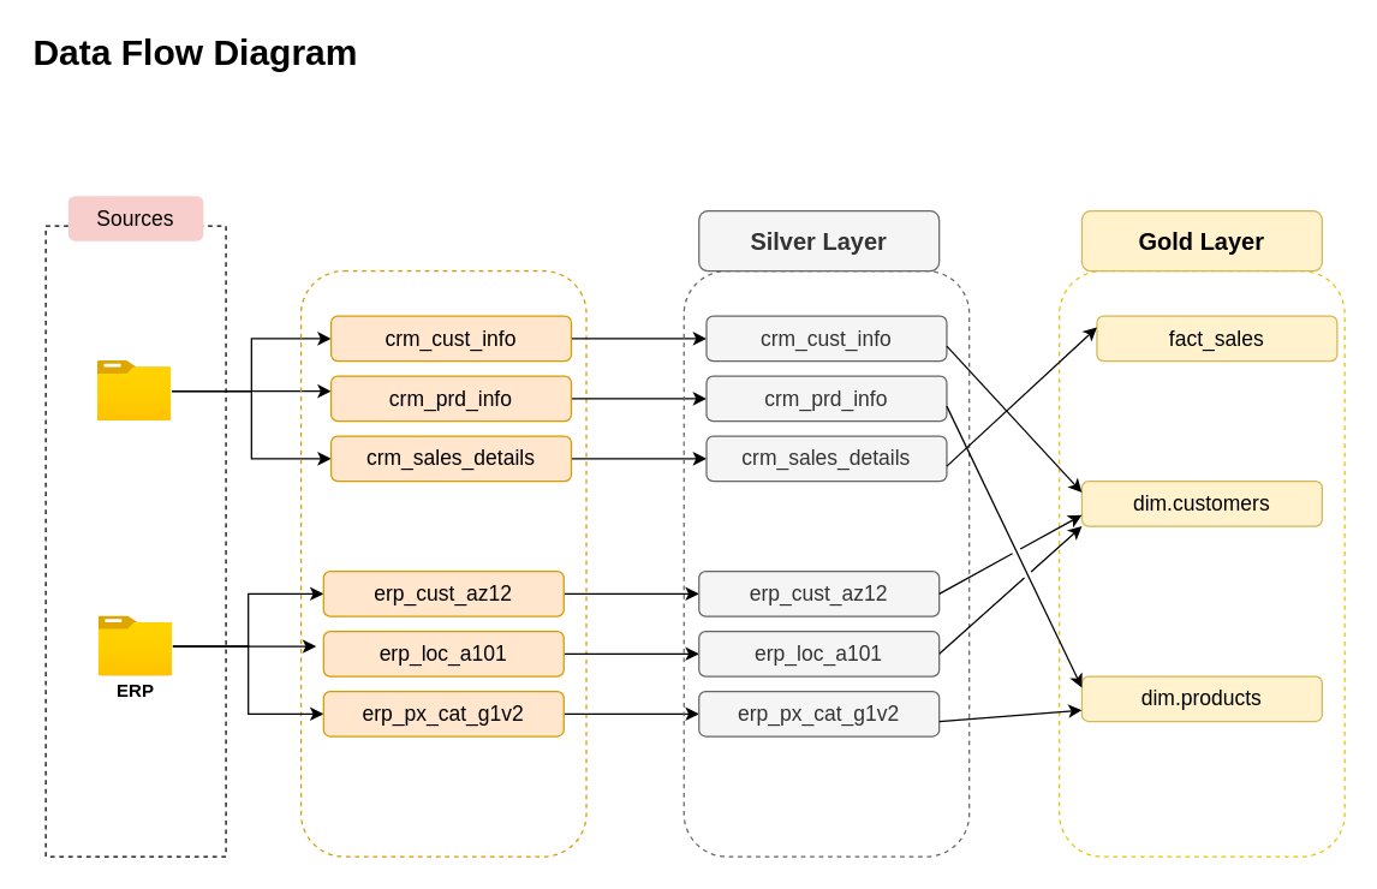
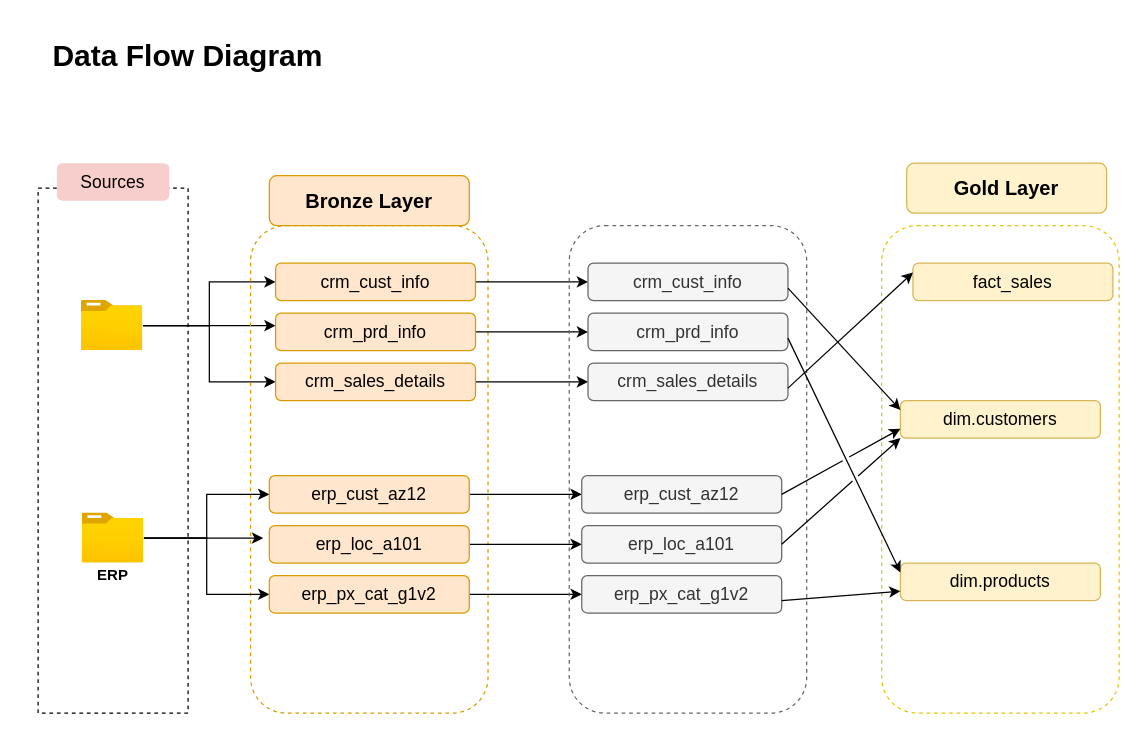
- <mxCell id="2" value="&lt;font style=&quot;font-size: 24px;&quot;&gt;Data Flow Diagram&lt;/font&gt;" style="text;html=1;align=center;verticalAlign=middle;whiteSpace=wrap;rounded=0;fontStyle=1" parent="1" vertex="1"><mxGeometry x="20" y="20" width="220" height="30" as="geometry" /></mxCell>
+ <mxCell id="2" value="&lt;font style=&quot;font-size: 24px;&quot;&gt;Data Flow Diagram&lt;/font&gt;" style="text;html=1;align=center;verticalAlign=middle;whiteSpace=wrap;rounded=0;fontStyle=1" parent="1" vertex="1"><mxGeometry x="40" y="30" width="220" height="30" as="geometry" /></mxCell>
+ <mxCell id="10" value="Bronze Layer" style="text;html=1;align=center;verticalAlign=middle;whiteSpace=wrap;rounded=1;fontSize=16;fillColor=#ffe6cc;strokeColor=#d79b00;fontStyle=1" parent="1" vertex="1"><mxGeometry x="215" y="140" width="160" height="40" as="geometry" /></mxCell>
- <mxCell id="29" value="Silver Layer" style="text;html=1;align=center;verticalAlign=middle;whiteSpace=wrap;rounded=1;fontSize=16;fillColor=#f5f5f5;strokeColor=#666666;fontStyle=1;fontColor=#333333;" parent="1" vertex="1"><mxGeometry x="465" y="140" width="160" height="40" as="geometry" /></mxCell>
- <mxCell id="37" value="Gold Layer" style="text;html=1;align=center;verticalAlign=middle;whiteSpace=wrap;rounded=1;fontSize=16;fillColor=#fff2cc;strokeColor=#d6b656;fontStyle=1;" vertex="1" parent="1"><mxGeometry x="720" y="140" width="160" height="40" as="geometry" /></mxCell>
+ <mxCell id="37" value="Gold Layer" style="text;html=1;align=center;verticalAlign=middle;whiteSpace=wrap;rounded=1;fontSize=16;fillColor=#fff2cc;strokeColor=#d6b656;fontStyle=1;" vertex="1" parent="1"><mxGeometry x="725" y="130" width="160" height="40" as="geometry" /></mxCell>
